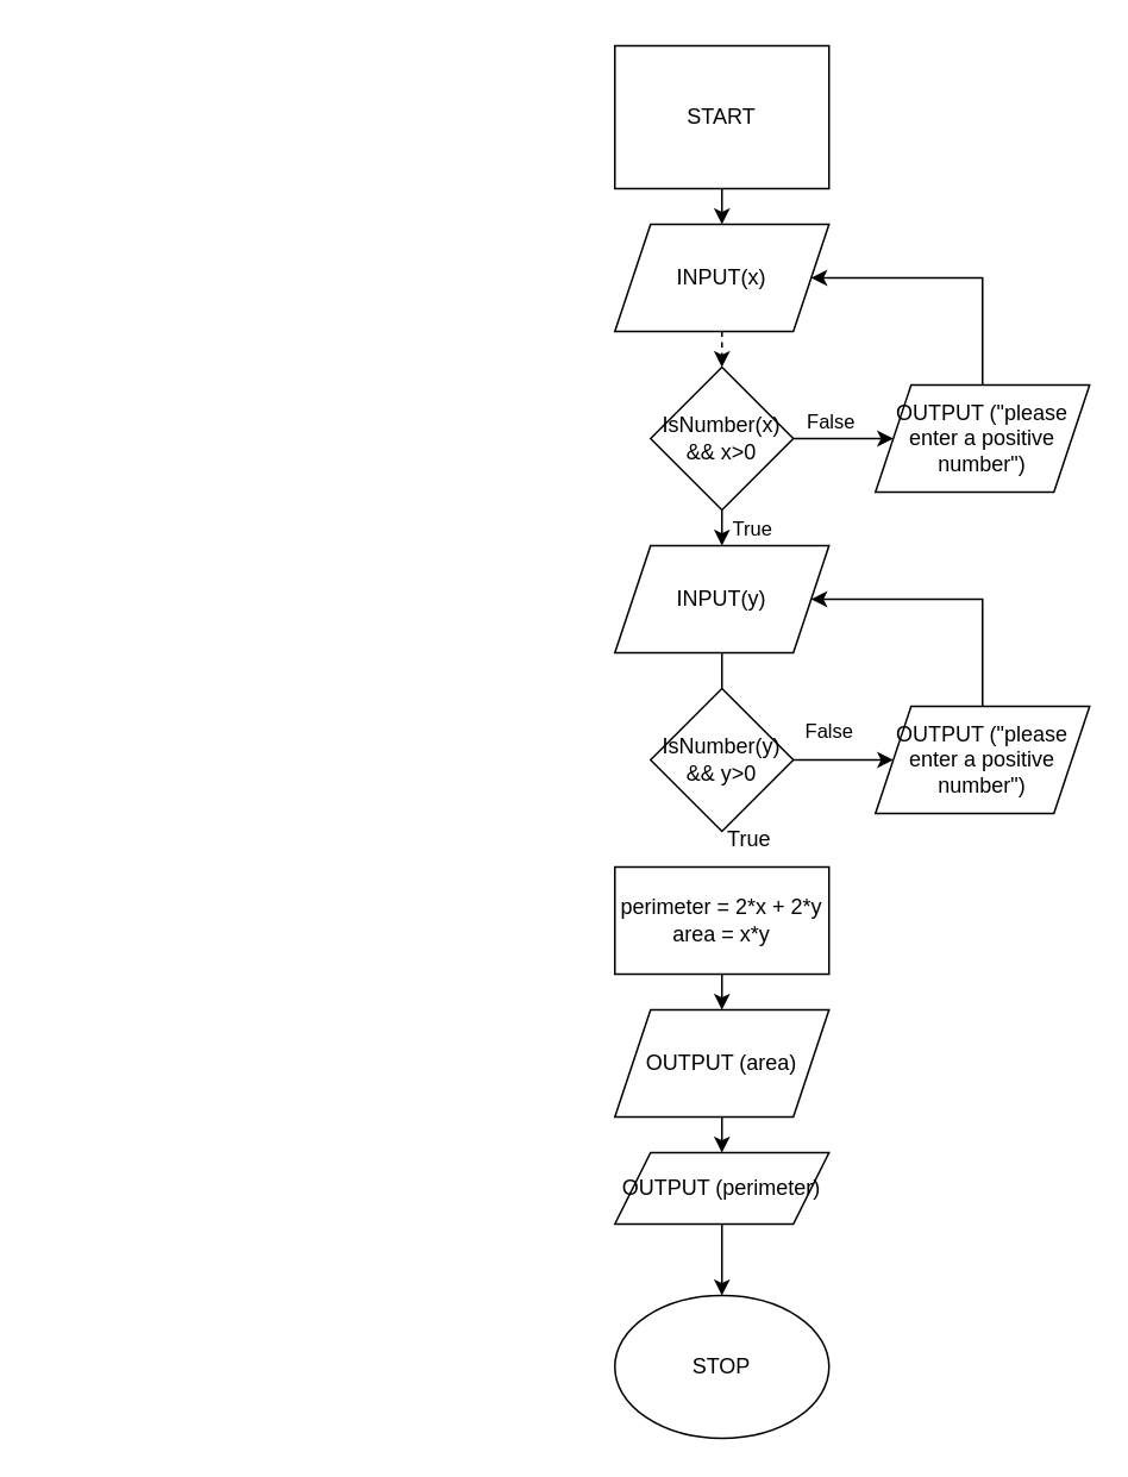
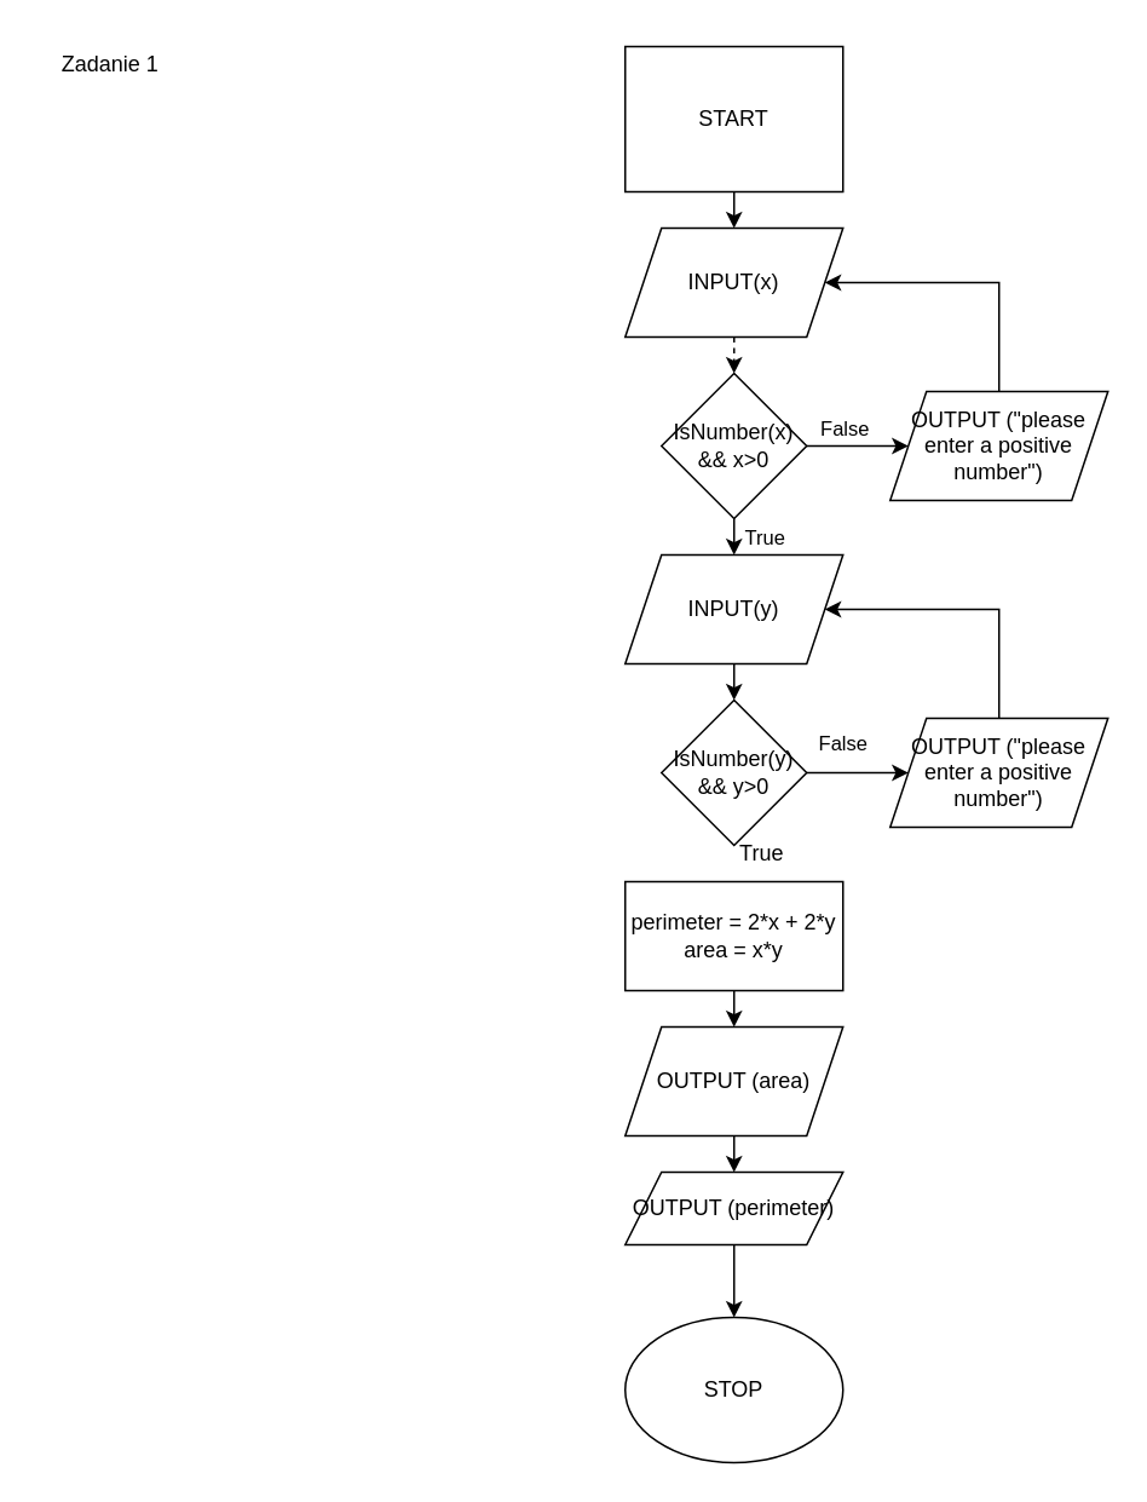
+ <mxCell id="4" value="Zadanie 1" style="text;html=1;align=center;verticalAlign=middle;resizable=0;points=[];autosize=1;strokeColor=none;fillColor=none;" vertex="1" parent="1"><mxGeometry x="20" y="20" width="80" height="30" as="geometry" /></mxCell>
- <mxCell id="13" value="" style="endArrow=none;html=1;rounded=0;exitX=0.5;exitY=1;exitDx=0;exitDy=0;entryX=0.5;entryY=0;entryDx=0;entryDy=0;" edge="1" parent="1" source="11" target="12"><mxGeometry width="50" height="50" relative="1" as="geometry"><mxPoint x="380" y="485" as="sourcePoint" /><mxPoint x="430" y="435" as="targetPoint" /></mxGeometry></mxCell>
+ <mxCell id="13" value="" style="endArrow=classic;html=1;rounded=0;exitX=0.5;exitY=1;exitDx=0;exitDy=0;entryX=0.5;entryY=0;entryDx=0;entryDy=0;" edge="1" parent="1" source="11" target="12"><mxGeometry width="50" height="50" relative="1" as="geometry"><mxPoint x="380" y="485" as="sourcePoint" /><mxPoint x="430" y="435" as="targetPoint" /></mxGeometry></mxCell>
